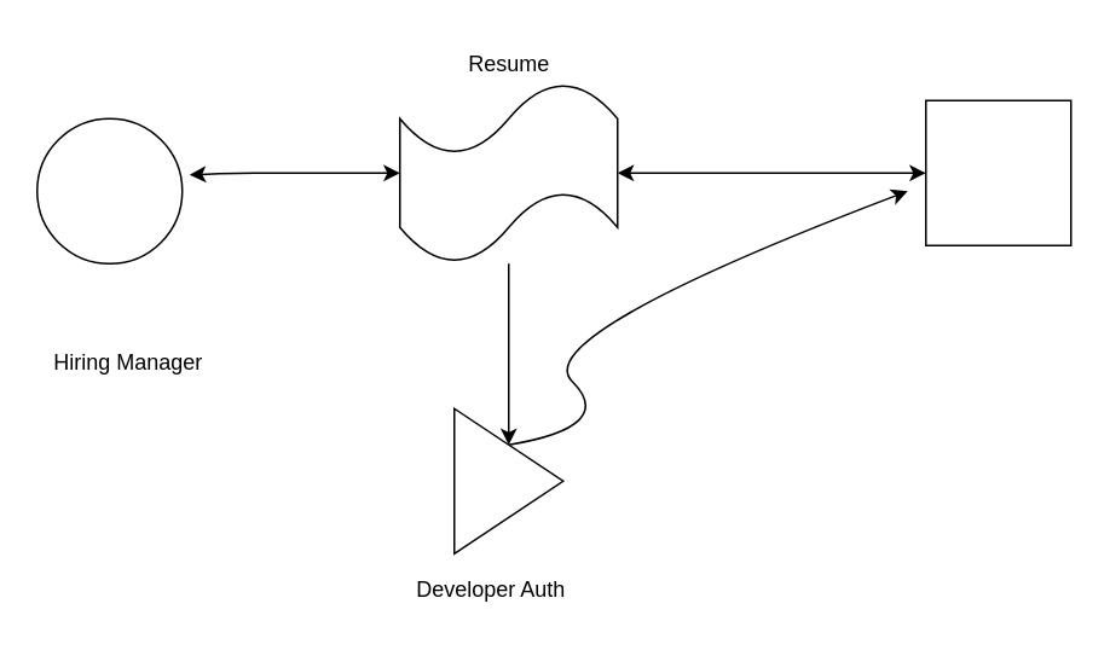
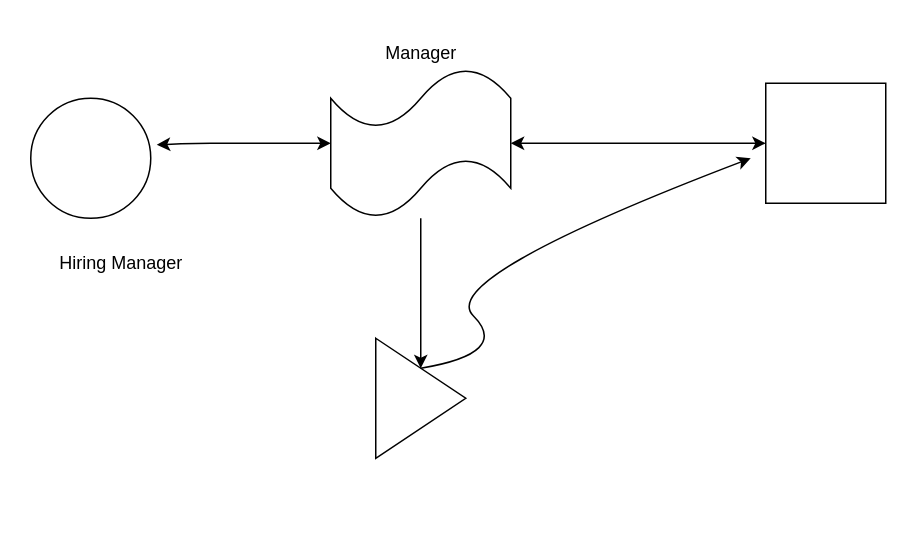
- <mxCell id="10" value="Resume" style="text;html=1;align=center;verticalAlign=middle;resizable=0;points=[];autosize=1;strokeColor=none;fillColor=none;" vertex="1" parent="1"><mxGeometry x="245" y="20" width="70" height="30" as="geometry" /></mxCell>
+ <mxCell id="10" value="Manager" style="text;html=1;align=center;verticalAlign=middle;resizable=0;points=[];autosize=1;strokeColor=none;fillColor=none;" vertex="1" parent="1"><mxGeometry x="245" y="20" width="70" height="30" as="geometry" /></mxCell>
- <mxCell id="9" value="Hiring Manager" style="text;html=1;align=center;verticalAlign=middle;resizable=0;points=[];autosize=1;strokeColor=none;fillColor=none;" vertex="1" parent="1"><mxGeometry x="15" y="185" width="110" height="30" as="geometry" /></mxCell>
+ <mxCell id="9" value="Hiring Manager" style="text;html=1;align=center;verticalAlign=middle;resizable=0;points=[];autosize=1;strokeColor=none;fillColor=none;" vertex="1" parent="1"><mxGeometry x="25" y="160" width="110" height="30" as="geometry" /></mxCell>
- <mxCell id="11" value="Developer Auth" style="text;html=1;align=center;verticalAlign=middle;resizable=0;points=[];autosize=1;strokeColor=none;fillColor=none;" vertex="1" parent="1"><mxGeometry x="215" y="310" width="110" height="30" as="geometry" /></mxCell>
